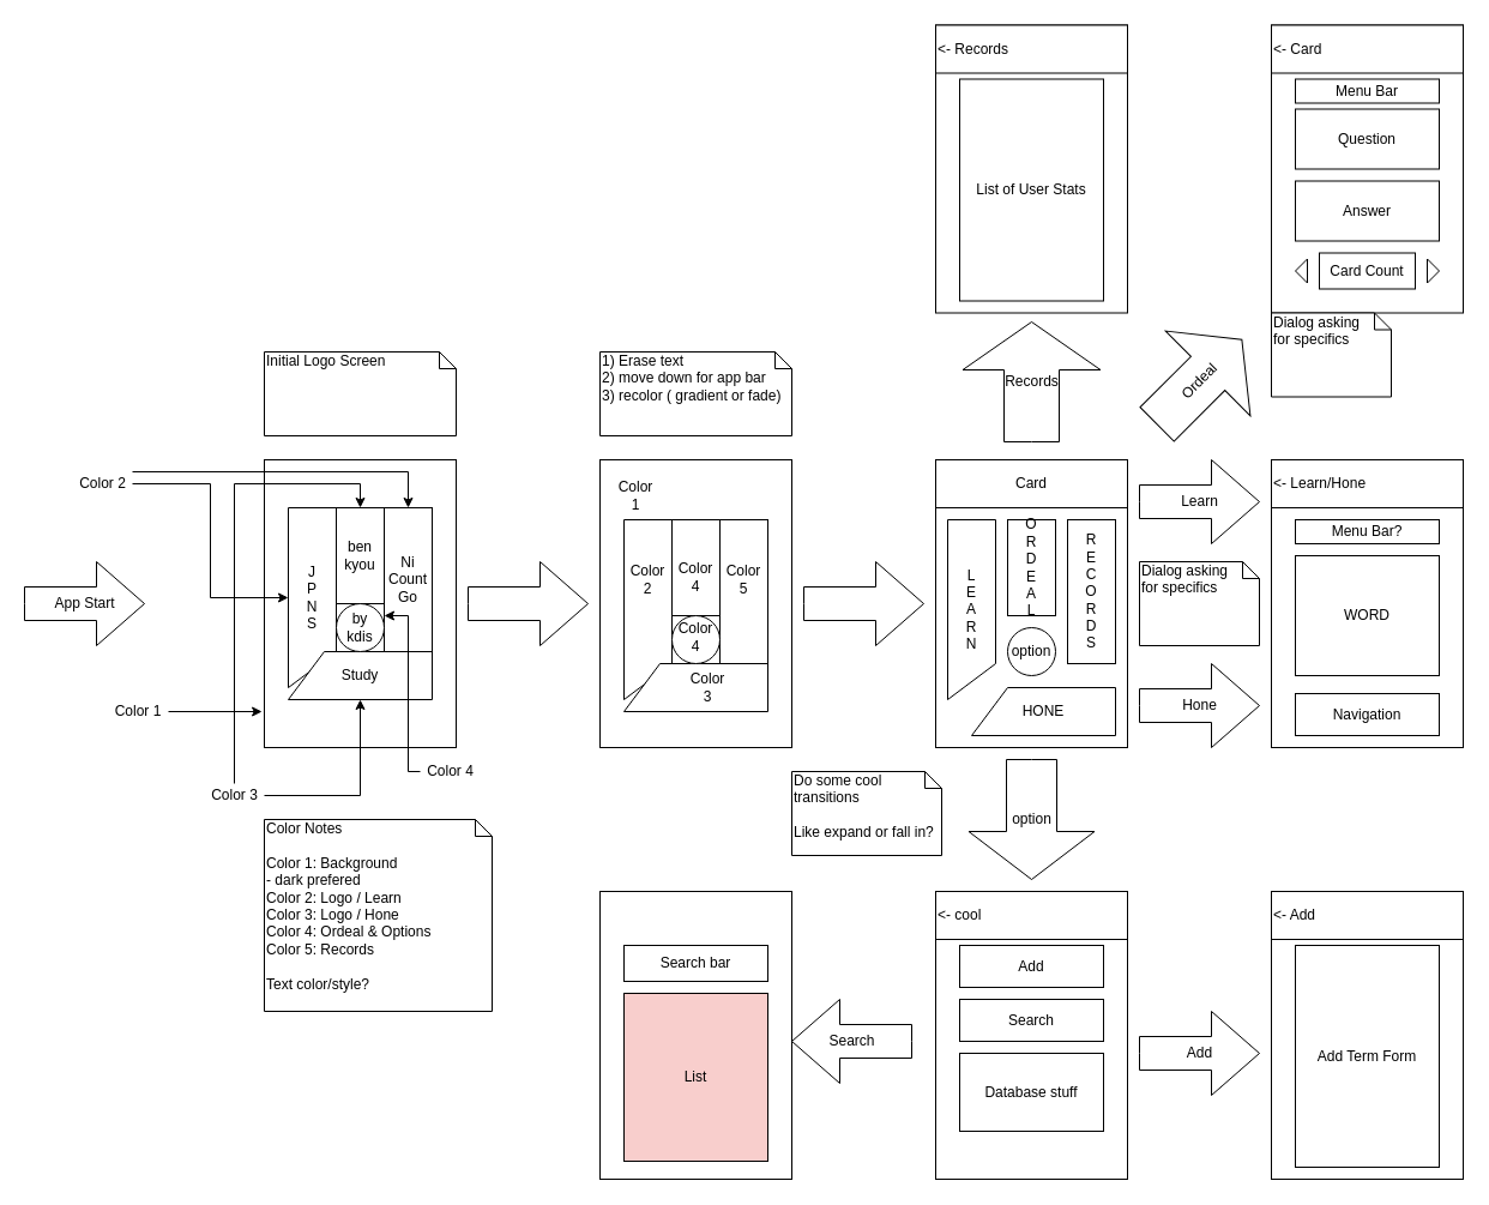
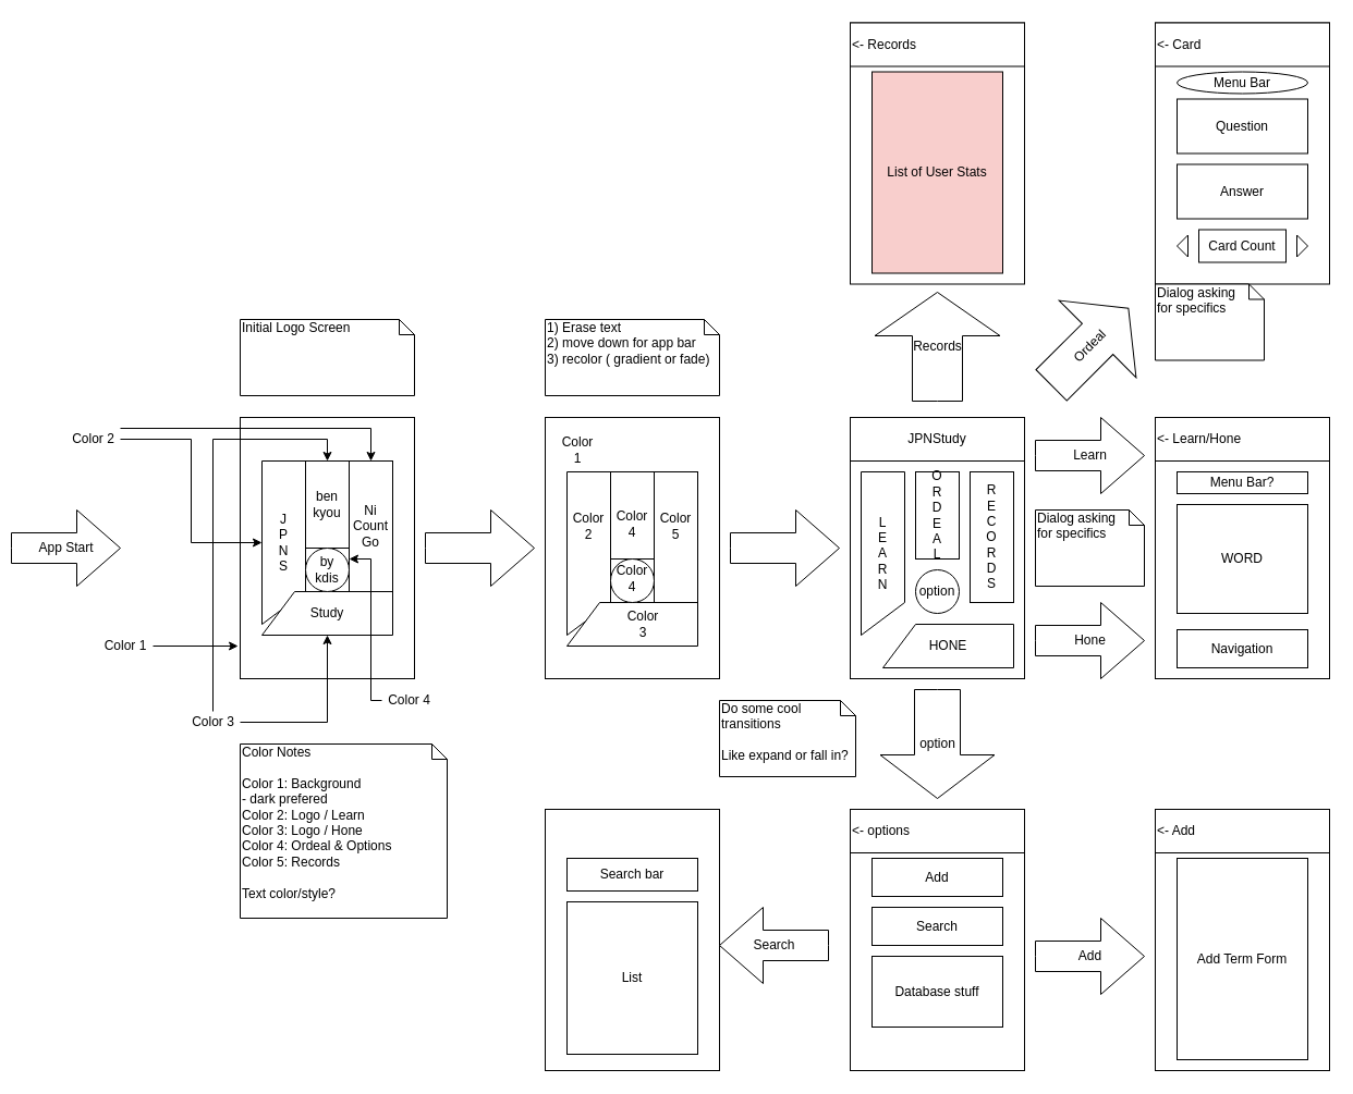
- <mxCell id="53" value="Menu Bar" style="rounded=0;whiteSpace=wrap;html=1;" vertex="1" parent="1"><mxGeometry x="1080" y="65.5" width="120" height="20" as="geometry" /></mxCell>
+ <mxCell id="53" value="Menu Bar" style="ellipse;whiteSpace=wrap;html=1;" vertex="1" parent="1"><mxGeometry x="1080" y="65.5" width="120" height="20" as="geometry" /></mxCell>
- <mxCell id="67" value="List of User Stats" style="rounded=0;whiteSpace=wrap;html=1;" vertex="1" parent="1"><mxGeometry x="800" y="65.5" width="120" height="185" as="geometry" /></mxCell>
+ <mxCell id="67" value="List of User Stats" style="rounded=0;whiteSpace=wrap;html=1;fillColor=#f8cecc;" vertex="1" parent="1"><mxGeometry x="800" y="65.5" width="120" height="185" as="geometry" /></mxCell>
- <mxCell id="20" value="Card" style="rounded=0;whiteSpace=wrap;html=1;" parent="1" vertex="1"><mxGeometry x="780" y="383" width="160" height="40" as="geometry" /></mxCell>
+ <mxCell id="20" value="JPNStudy" style="rounded=0;whiteSpace=wrap;html=1;" parent="1" vertex="1"><mxGeometry x="780" y="383" width="160" height="40" as="geometry" /></mxCell>
- <mxCell id="40" value="App Start" style="html=1;shadow=0;dashed=0;align=center;verticalAlign=middle;shape=mxgraph.arrows2.arrow;dy=0.6;dx=40;notch=0;" vertex="1" parent="1"><mxGeometry x="20" y="468" width="100" height="70" as="geometry" /></mxCell>
+ <mxCell id="40" value="App Start" style="html=1;shadow=0;dashed=0;align=center;verticalAlign=middle;shape=mxgraph.arrows2.arrow;dy=0.6;dx=40;notch=0;" vertex="1" parent="1"><mxGeometry x="10" y="468" width="100" height="70" as="geometry" /></mxCell>
- <mxCell id="58" value="&amp;lt;- cool" style="rounded=0;whiteSpace=wrap;html=1;align=left;" vertex="1" parent="1"><mxGeometry x="780" y="743" width="160" height="40" as="geometry" /></mxCell>
+ <mxCell id="58" value="&amp;lt;- options" style="rounded=0;whiteSpace=wrap;html=1;align=left;" vertex="1" parent="1"><mxGeometry x="780" y="743" width="160" height="40" as="geometry" /></mxCell>
- <mxCell id="64" value="List" style="rounded=0;whiteSpace=wrap;html=1;fillColor=#f8cecc;" vertex="1" parent="1"><mxGeometry x="520" y="828" width="120" height="140" as="geometry" /></mxCell>
+ <mxCell id="64" value="List" style="rounded=0;whiteSpace=wrap;html=1;" vertex="1" parent="1"><mxGeometry x="520" y="828" width="120" height="140" as="geometry" /></mxCell>
